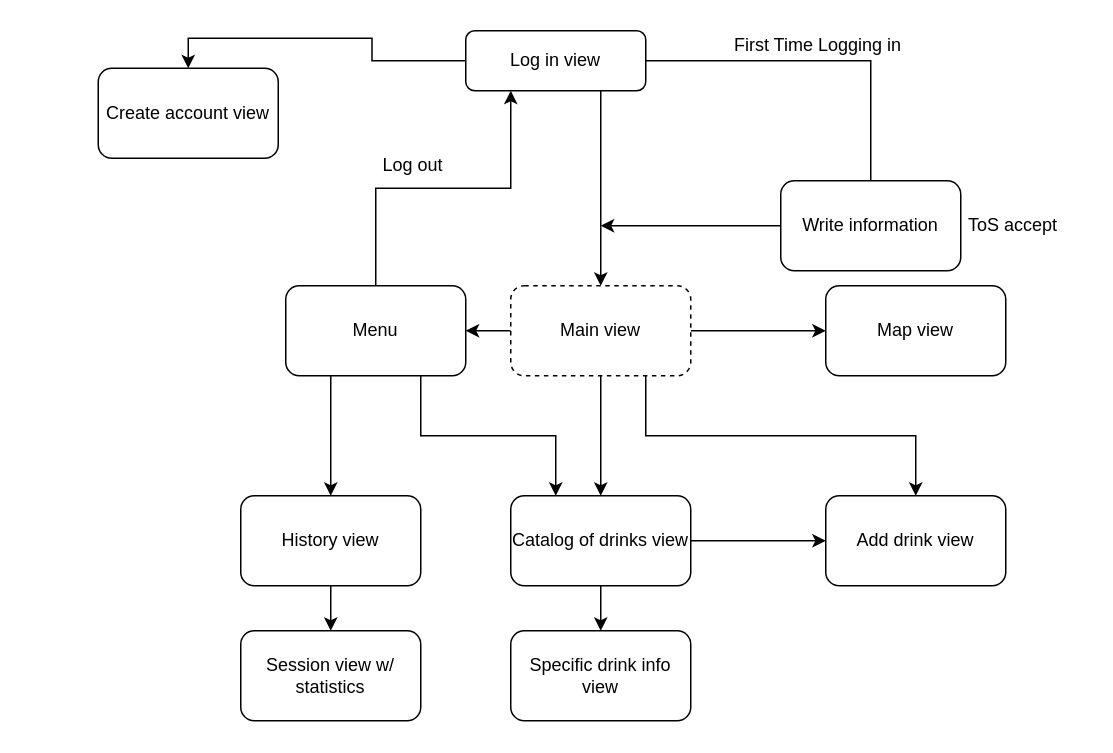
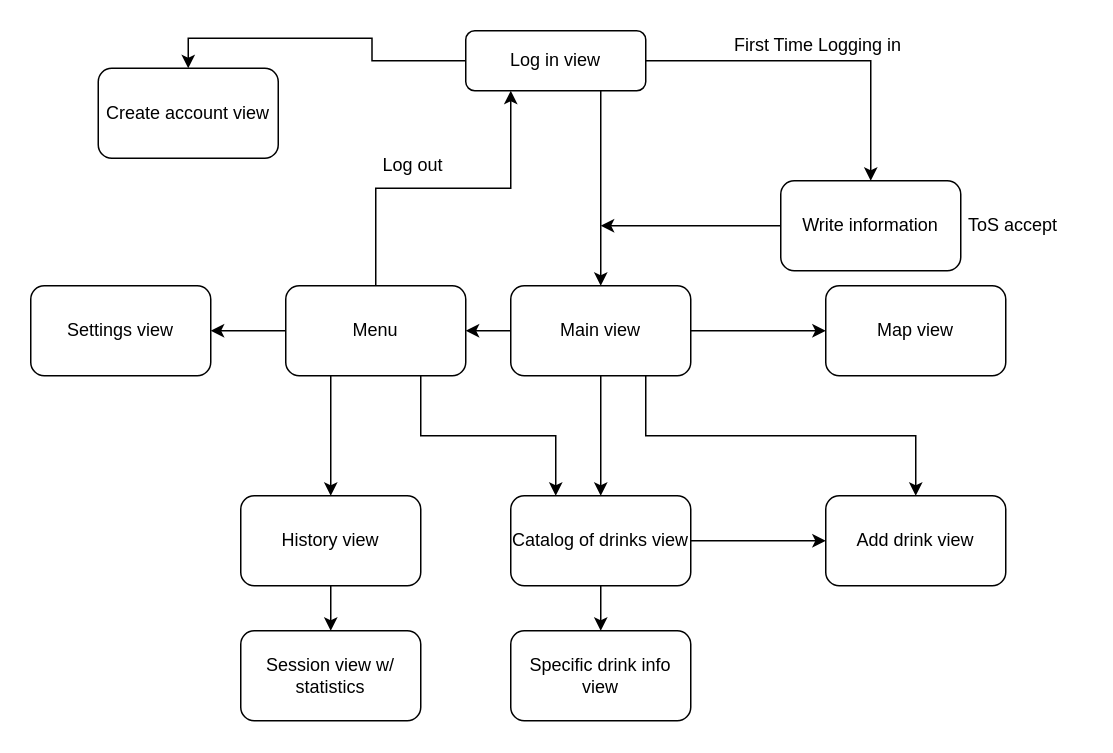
- <mxCell id="3" style="edgeStyle=orthogonalEdgeStyle;rounded=0;orthogonalLoop=1;jettySize=auto;html=1;exitX=1;exitY=0.5;exitDx=0;exitDy=0;entryX=0.5;entryY=0;entryDx=0;entryDy=0;endArrow=none;" edge="1" parent="1" source="5" target="12"><mxGeometry relative="1" as="geometry" /></mxCell>
+ <mxCell id="3" style="edgeStyle=orthogonalEdgeStyle;rounded=0;orthogonalLoop=1;jettySize=auto;html=1;exitX=1;exitY=0.5;exitDx=0;exitDy=0;entryX=0.5;entryY=0;entryDx=0;entryDy=0;" edge="1" parent="1" source="5" target="12"><mxGeometry relative="1" as="geometry" /></mxCell>
+ <mxCell id="19" value="Settings view" style="rounded=1;whiteSpace=wrap;html=1;" vertex="1" parent="1"><mxGeometry x="20" y="190" width="120" height="60" as="geometry" /></mxCell>
+ <mxCell id="17" style="edgeStyle=orthogonalEdgeStyle;rounded=0;orthogonalLoop=1;jettySize=auto;html=1;entryX=1;entryY=0.5;entryDx=0;entryDy=0;" edge="1" parent="1" source="18" target="19"><mxGeometry relative="1" as="geometry" /></mxCell>
- <mxCell id="10" value="Main view" style="rounded=1;whiteSpace=wrap;html=1;dashed=1;" vertex="1" parent="1"><mxGeometry x="340" y="190" width="120" height="60" as="geometry" /></mxCell>
+ <mxCell id="10" value="Main view" style="rounded=1;whiteSpace=wrap;html=1;" vertex="1" parent="1"><mxGeometry x="340" y="190" width="120" height="60" as="geometry" /></mxCell>
